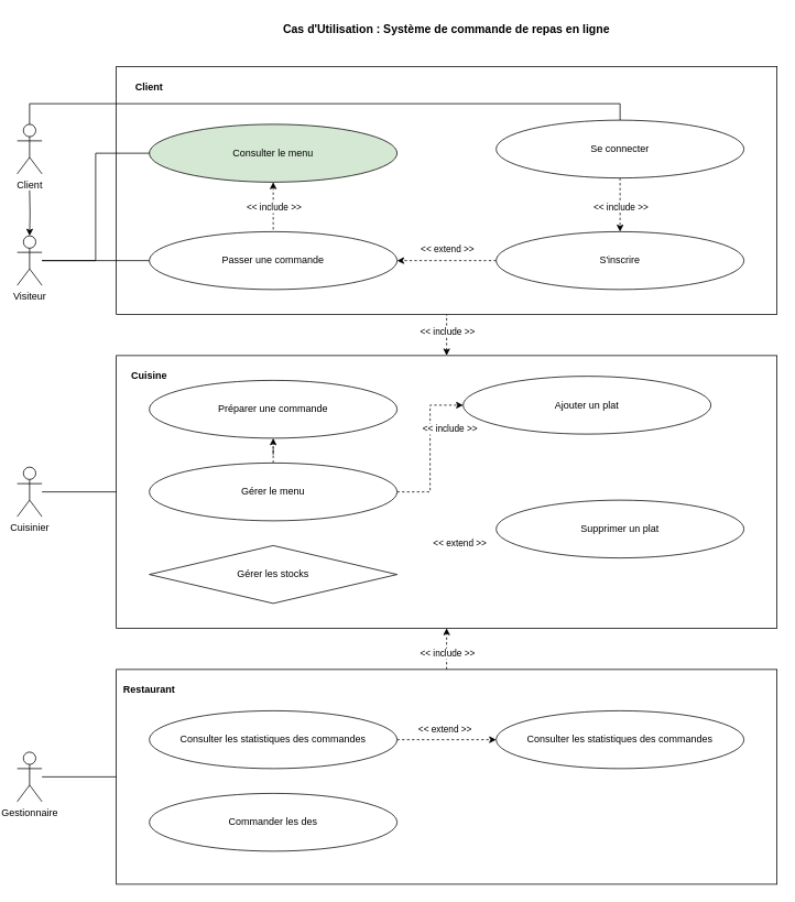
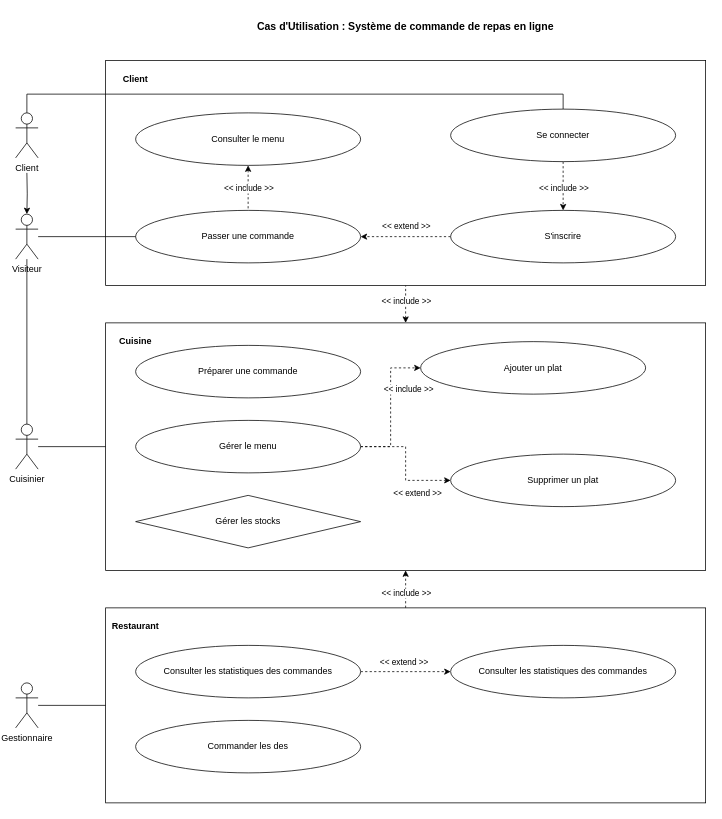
- <mxCell id="15" value="Consulter le menu" style="ellipse;whiteSpace=wrap;html=1;fillColor=#d5e8d4;" vertex="1" parent="1"><mxGeometry x="180" y="150" width="300" height="70" as="geometry" /></mxCell>
+ <mxCell id="15" value="Consulter le menu" style="ellipse;whiteSpace=wrap;html=1;" vertex="1" parent="1"><mxGeometry x="180" y="150" width="300" height="70" as="geometry" /></mxCell>
- <mxCell id="40" style="edgeStyle=orthogonalEdgeStyle;rounded=0;orthogonalLoop=1;jettySize=auto;html=1;entryX=0;entryY=0.5;entryDx=0;entryDy=0;endArrow=none;endFill=0;" edge="1" parent="1" source="41" target="15"><mxGeometry relative="1" as="geometry" /></mxCell>
+ <mxCell id="40" style="edgeStyle=orthogonalEdgeStyle;rounded=0;orthogonalLoop=1;jettySize=auto;html=1;endArrow=none;endFill=0;" edge="1" parent="1" source="41" target="10"><mxGeometry relative="1" as="geometry" /></mxCell>
- <mxCell id="22" style="edgeStyle=orthogonalEdgeStyle;rounded=0;orthogonalLoop=1;jettySize=auto;html=1;dashed=1;" edge="1" parent="1" source="23" target="24"><mxGeometry relative="1" as="geometry" /></mxCell>
+ <mxCell id="22" style="edgeStyle=orthogonalEdgeStyle;rounded=0;orthogonalLoop=1;jettySize=auto;html=1;entryX=0;entryY=0.5;entryDx=0;entryDy=0;dashed=1;" edge="1" parent="1" source="23" target="29"><mxGeometry relative="1" as="geometry" /></mxCell>
